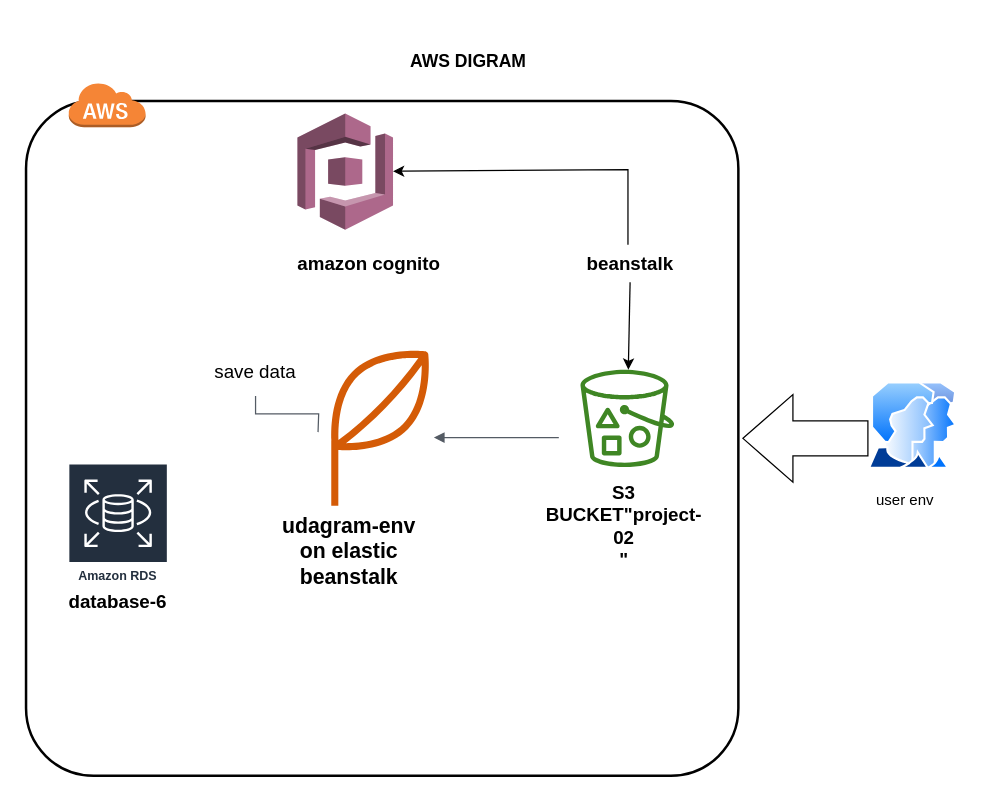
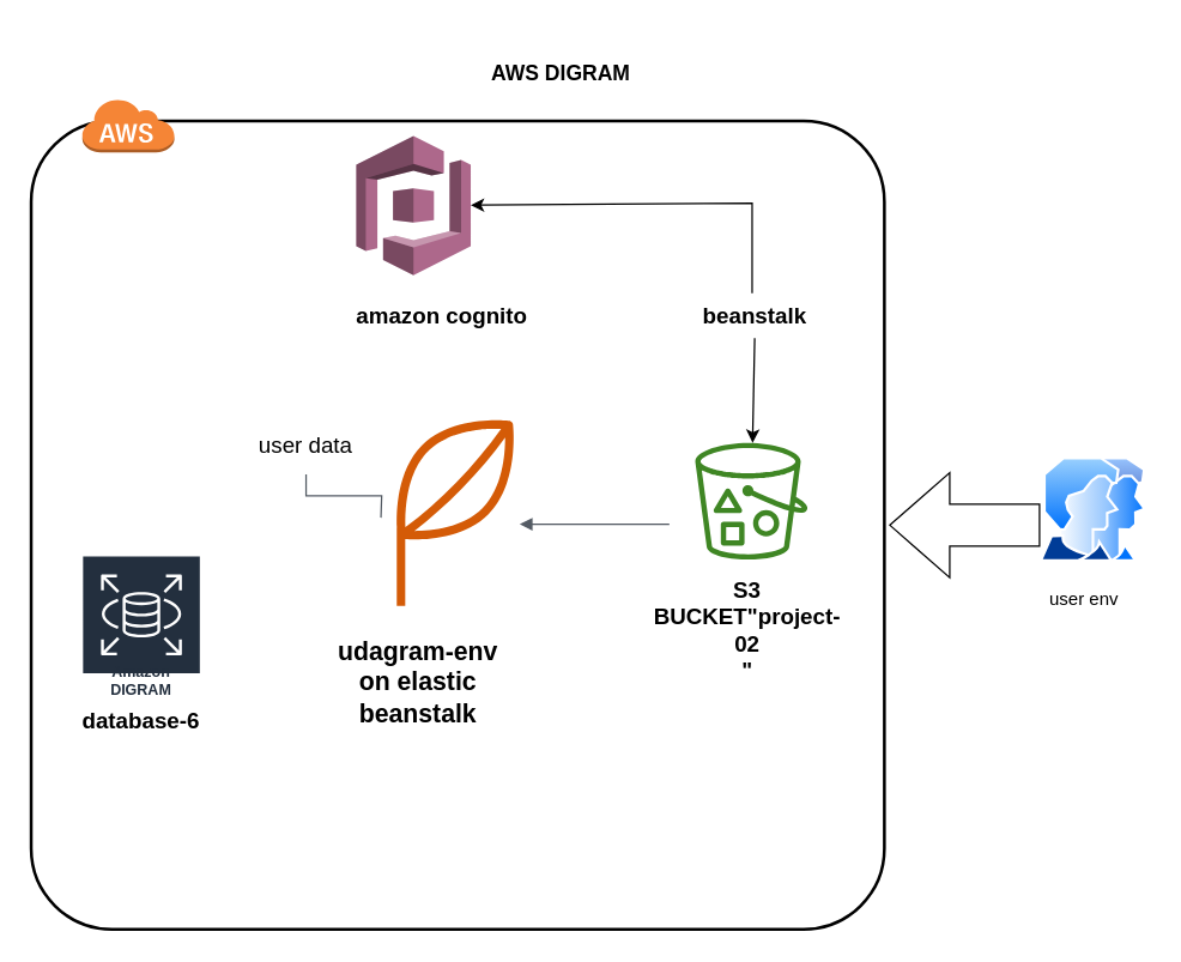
- <mxCell id="15" value="save data" style="text;html=1;strokeColor=none;fillColor=none;align=center;verticalAlign=middle;whiteSpace=wrap;rounded=0;fontSize=15;" vertex="1" parent="1"><mxGeometry x="154" y="276" width="100" height="40" as="geometry" /></mxCell>
+ <mxCell id="15" value="user data" style="text;html=1;strokeColor=none;fillColor=none;align=center;verticalAlign=middle;whiteSpace=wrap;rounded=0;fontSize=15;" vertex="1" parent="1"><mxGeometry x="154" y="276" width="100" height="40" as="geometry" /></mxCell>
- <mxCell id="12" value="udagram-env on elastic beanstalk" style="text;html=1;strokeColor=none;fillColor=none;align=center;verticalAlign=middle;whiteSpace=wrap;rounded=0;fontStyle=1;fontSize=17;" vertex="1" parent="1"><mxGeometry x="224" y="405" width="110" height="71" as="geometry" /></mxCell>
+ <mxCell id="12" value="udagram-env on elastic beanstalk" style="text;html=1;strokeColor=none;fillColor=none;align=center;verticalAlign=middle;whiteSpace=wrap;rounded=0;fontStyle=1;fontSize=17;" vertex="1" parent="1"><mxGeometry x="224" y="420" width="110" height="71" as="geometry" /></mxCell>
- <mxCell id="14" value="Amazon RDS" style="sketch=0;outlineConnect=0;fontColor=#232F3E;gradientColor=none;strokeColor=#ffffff;fillColor=#232F3E;dashed=0;verticalLabelPosition=middle;verticalAlign=bottom;align=center;html=1;whiteSpace=wrap;fontSize=10;fontStyle=1;spacing=3;shape=mxgraph.aws4.productIcon;prIcon=mxgraph.aws4.rds;" vertex="1" parent="1"><mxGeometry x="54" y="370" width="80" height="100" as="geometry" /></mxCell>
+ <mxCell id="14" value="Amazon DIGRAM" style="sketch=0;outlineConnect=0;fontColor=#232F3E;gradientColor=none;strokeColor=#ffffff;fillColor=#232F3E;dashed=0;verticalLabelPosition=middle;verticalAlign=bottom;align=center;html=1;whiteSpace=wrap;fontSize=10;fontStyle=1;spacing=3;shape=mxgraph.aws4.productIcon;prIcon=mxgraph.aws4.rds;" vertex="1" parent="1"><mxGeometry x="54" y="370" width="80" height="100" as="geometry" /></mxCell>
